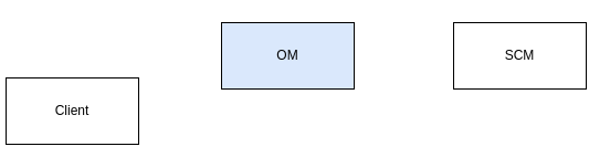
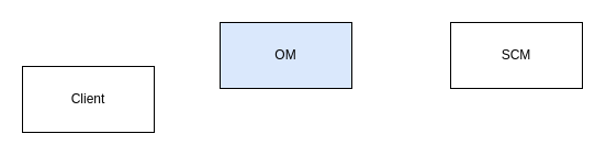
- <mxCell id="4" value="Client" style="rounded=0;whiteSpace=wrap;html=1;" vertex="1" parent="1"><mxGeometry x="5" y="70" width="120" height="60" as="geometry" /></mxCell>
+ <mxCell id="4" value="Client" style="rounded=0;whiteSpace=wrap;html=1;" vertex="1" parent="1"><mxGeometry x="20" y="60" width="120" height="60" as="geometry" /></mxCell>
